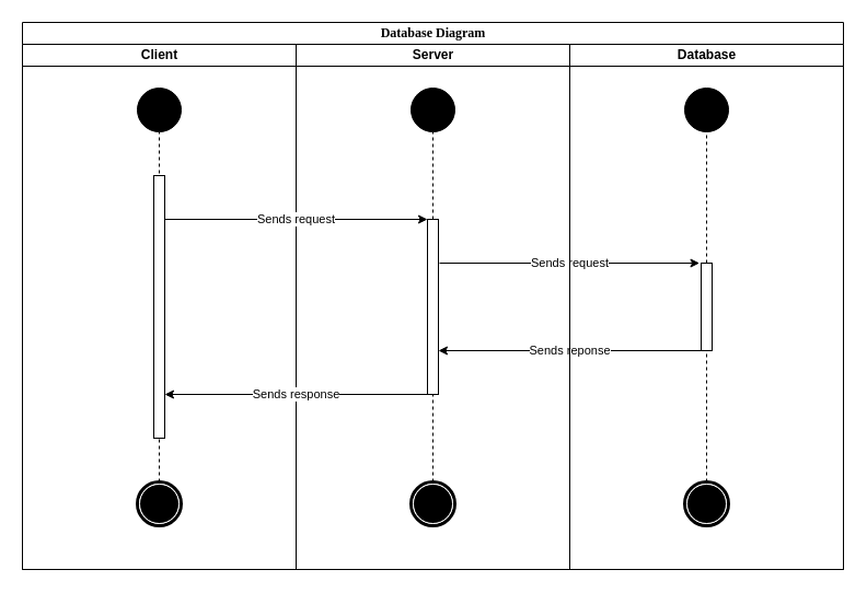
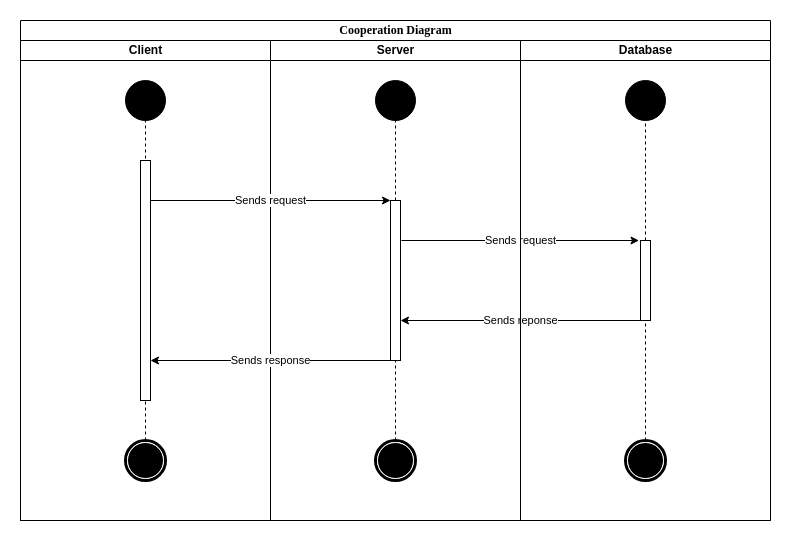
- <mxCell id="2" value="Database Diagram" style="swimlane;html=1;childLayout=stackLayout;startSize=20;rounded=0;shadow=0;comic=0;labelBackgroundColor=none;strokeWidth=1;fontFamily=Verdana;fontSize=12;align=center;" parent="1" vertex="1"><mxGeometry x="20" y="20" width="750" height="500" as="geometry" /></mxCell>
+ <mxCell id="2" value="Cooperation Diagram" style="swimlane;html=1;childLayout=stackLayout;startSize=20;rounded=0;shadow=0;comic=0;labelBackgroundColor=none;strokeWidth=1;fontFamily=Verdana;fontSize=12;align=center;" parent="1" vertex="1"><mxGeometry x="20" y="20" width="750" height="500" as="geometry" /></mxCell>
